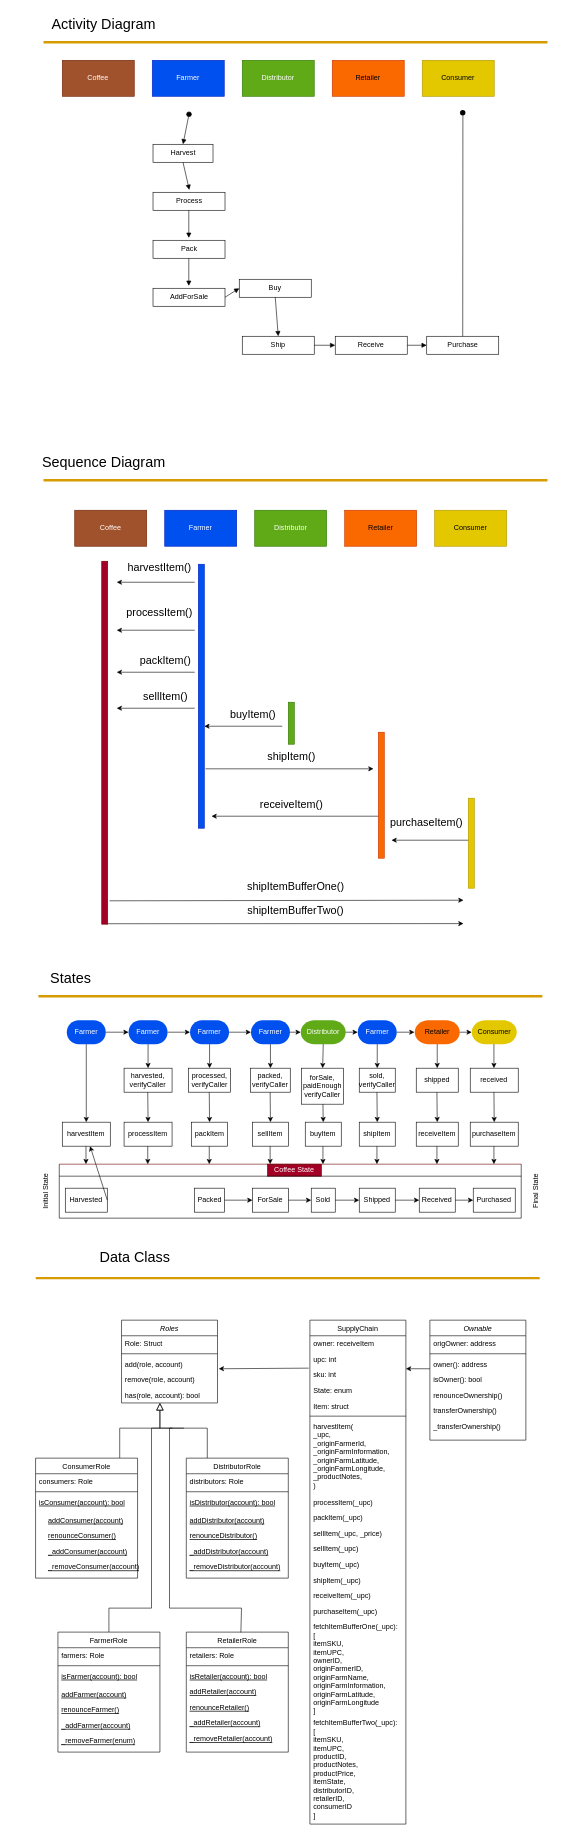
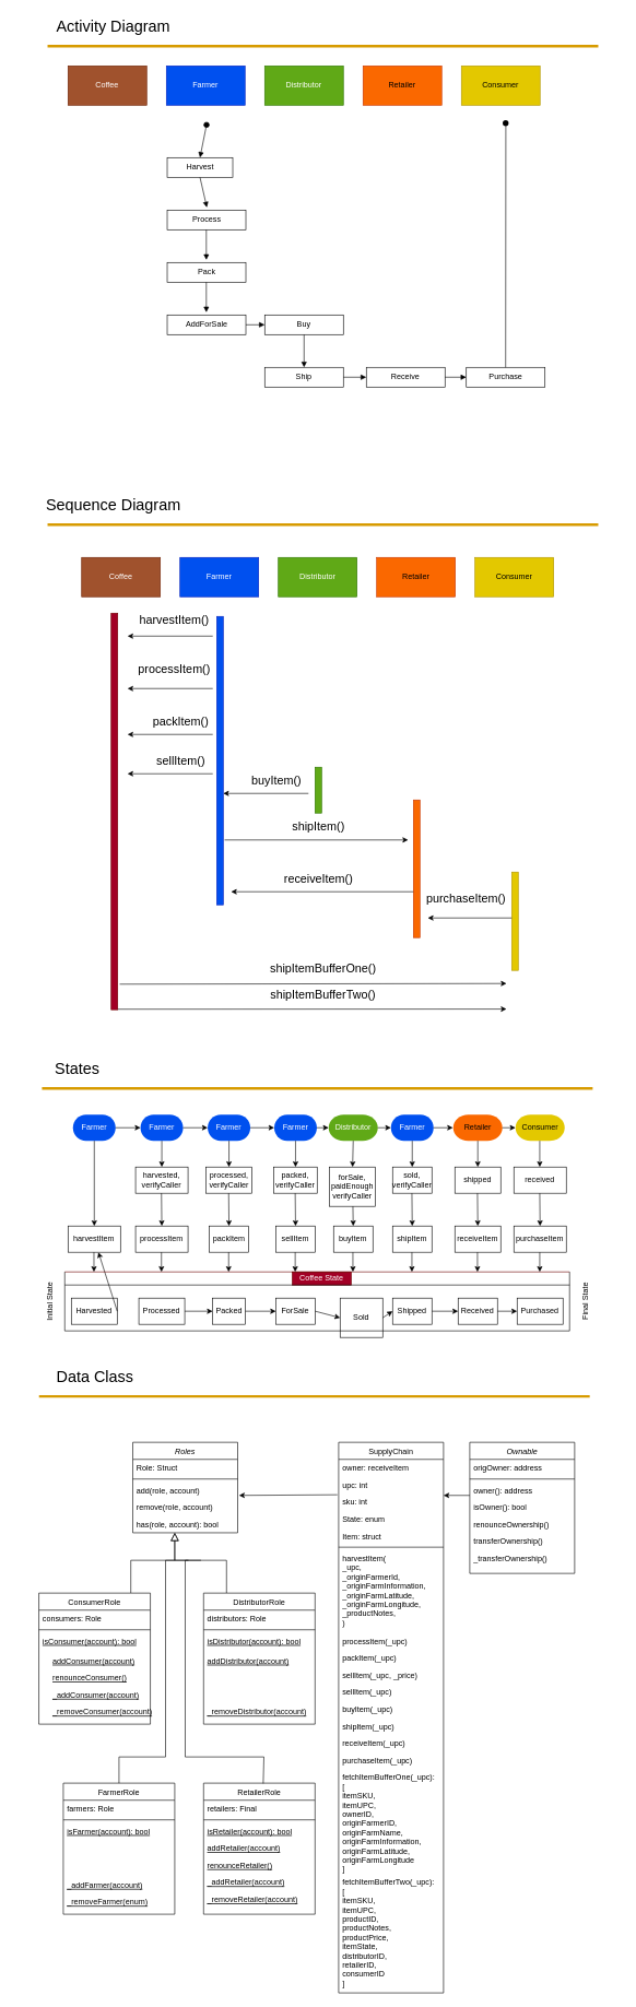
- <mxCell id="6" value="Buy" style="rounded=0;whiteSpace=wrap;html=1;" parent="1" vertex="1"><mxGeometry x="398.25" y="465" width="120" height="30" as="geometry" /></mxCell>
+ <mxCell id="6" value="Buy" style="rounded=0;whiteSpace=wrap;html=1;" parent="1" vertex="1"><mxGeometry x="403.25" y="480" width="120" height="30" as="geometry" /></mxCell>
+ <mxCell id="59" value="Processed" style="rounded=0;whiteSpace=wrap;html=1;" vertex="1" parent="1"><mxGeometry x="211.25" y="1980" width="70" height="40" as="geometry" /></mxCell>
+ <mxCell id="67" value="" style="endArrow=classic;html=1;exitX=1;exitY=0.5;exitDx=0;exitDy=0;entryX=0;entryY=0.5;entryDx=0;entryDy=0;" edge="1" parent="1" source="59" target="60"><mxGeometry width="50" height="50" relative="1" as="geometry"><mxPoint x="466.25" y="1960" as="sourcePoint" /><mxPoint x="516.25" y="1910" as="targetPoint" /></mxGeometry></mxCell>
- <mxCell id="62" value="Sold" style="rounded=0;whiteSpace=wrap;html=1;" vertex="1" parent="1"><mxGeometry x="518.25" y="1980" width="40" height="40" as="geometry" /></mxCell>
+ <mxCell id="62" value="Sold" style="rounded=0;whiteSpace=wrap;html=1;" vertex="1" parent="1"><mxGeometry x="518.25" y="1980" width="65" height="60" as="geometry" /></mxCell>
- <mxCell id="133" value="&lt;font style=&quot;font-size: 24px;&quot;&gt;Data Class&lt;/font&gt;" style="text;html=1;align=center;verticalAlign=middle;resizable=0;points=[];autosize=1;strokeColor=none;fillColor=none;" vertex="1" parent="1"><mxGeometry x="153.75" y="2075" width="140" height="40" as="geometry" /></mxCell>
+ <mxCell id="133" value="&lt;font style=&quot;font-size: 24px;&quot;&gt;Data Class&lt;/font&gt;" style="text;html=1;align=center;verticalAlign=middle;resizable=0;points=[];autosize=1;strokeColor=none;fillColor=none;" vertex="1" parent="1"><mxGeometry x="73.75" y="2080" width="140" height="40" as="geometry" /></mxCell>
- <mxCell id="183" value="renounceDistributor()" style="text;align=left;verticalAlign=top;spacingLeft=4;spacingRight=4;overflow=hidden;rotatable=0;points=[[0,0.5],[1,0.5]];portConstraint=eastwest;fontStyle=4" vertex="1" parent="1"><mxGeometry x="310" y="2546" width="170" height="26" as="geometry" /></mxCell>
- <mxCell id="184" value="_addDistributor(account)" style="text;align=left;verticalAlign=top;spacingLeft=4;spacingRight=4;overflow=hidden;rotatable=0;points=[[0,0.5],[1,0.5]];portConstraint=eastwest;fontStyle=4" vertex="1" parent="1"><mxGeometry x="310" y="2572" width="170" height="26" as="geometry" /></mxCell>
- <mxCell id="195" value="retailers: Role" style="text;align=left;verticalAlign=top;spacingLeft=4;spacingRight=4;overflow=hidden;rotatable=0;points=[[0,0.5],[1,0.5]];portConstraint=eastwest;" vertex="1" parent="194"><mxGeometry y="26" width="170" height="26" as="geometry" /></mxCell>
+ <mxCell id="195" value="retailers: Final" style="text;align=left;verticalAlign=top;spacingLeft=4;spacingRight=4;overflow=hidden;rotatable=0;points=[[0,0.5],[1,0.5]];portConstraint=eastwest;" vertex="1" parent="194"><mxGeometry y="26" width="170" height="26" as="geometry" /></mxCell>
- <mxCell id="190" value="addFarmer(account)" style="text;align=left;verticalAlign=top;spacingLeft=4;spacingRight=4;overflow=hidden;rotatable=0;points=[[0,0.5],[1,0.5]];portConstraint=eastwest;fontStyle=4" vertex="1" parent="1"><mxGeometry x="96" y="2810" width="170" height="26" as="geometry" /></mxCell>
- <mxCell id="191" value="renounceFarmer()" style="text;align=left;verticalAlign=top;spacingLeft=4;spacingRight=4;overflow=hidden;rotatable=0;points=[[0,0.5],[1,0.5]];portConstraint=eastwest;fontStyle=4" vertex="1" parent="1"><mxGeometry x="96" y="2836" width="170" height="26" as="geometry" /></mxCell>
